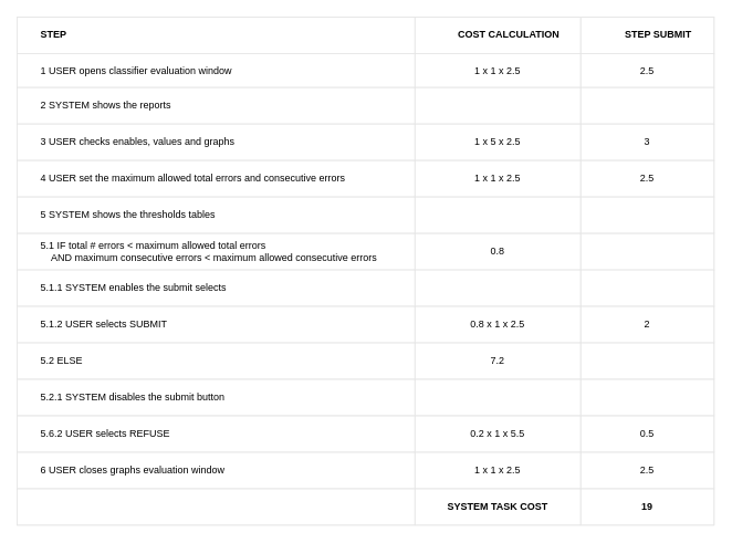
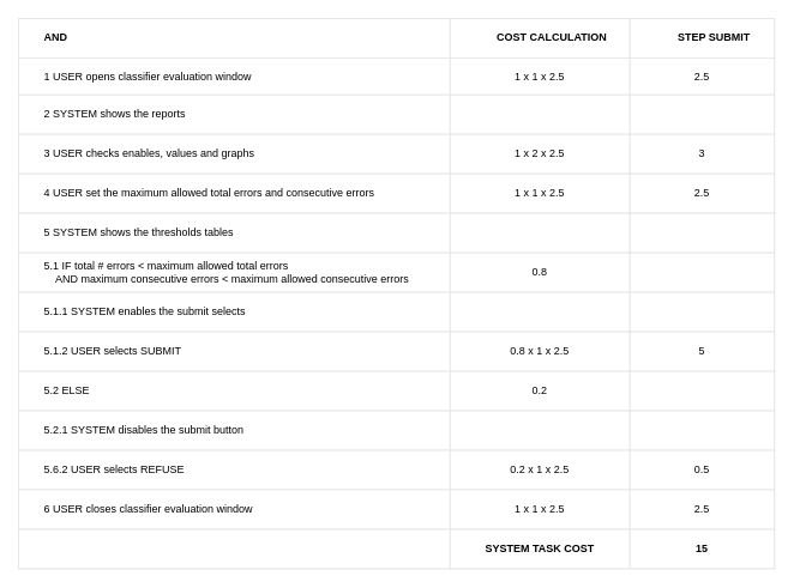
- <mxCell id="4" value="&lt;span style=&quot;white-space: pre;&quot;&gt;&#09;&lt;/span&gt;STEP" style="connectable=0;recursiveResize=0;strokeColor=inherit;fillColor=none;align=left;whiteSpace=wrap;html=1;fontStyle=1;labelPosition=center;verticalLabelPosition=middle;verticalAlign=middle;" parent="3" vertex="1"><mxGeometry width="480" height="44" as="geometry"><mxRectangle width="480" height="44" as="alternateBounds" /></mxGeometry></mxCell>
+ <mxCell id="4" value="&lt;span style=&quot;white-space: pre;&quot;&gt;&#09;&lt;/span&gt;AND" style="connectable=0;recursiveResize=0;strokeColor=inherit;fillColor=none;align=left;whiteSpace=wrap;html=1;fontStyle=1;labelPosition=center;verticalLabelPosition=middle;verticalAlign=middle;" parent="3" vertex="1"><mxGeometry width="480" height="44" as="geometry"><mxRectangle width="480" height="44" as="alternateBounds" /></mxGeometry></mxCell>
- <mxCell id="17" value="1 x 5 x 2.5" style="connectable=0;recursiveResize=0;strokeColor=inherit;fillColor=none;align=center;whiteSpace=wrap;html=1;" parent="15" vertex="1"><mxGeometry x="480" width="200" height="44" as="geometry"><mxRectangle width="200" height="44" as="alternateBounds" /></mxGeometry></mxCell>
+ <mxCell id="17" value="1 x 2 x 2.5" style="connectable=0;recursiveResize=0;strokeColor=inherit;fillColor=none;align=center;whiteSpace=wrap;html=1;" parent="15" vertex="1"><mxGeometry x="480" width="200" height="44" as="geometry"><mxRectangle width="200" height="44" as="alternateBounds" /></mxGeometry></mxCell>
- <mxCell id="38" value="2" style="connectable=0;recursiveResize=0;strokeColor=inherit;fillColor=none;align=center;whiteSpace=wrap;html=1;" parent="35" vertex="1"><mxGeometry x="680" width="161" height="44" as="geometry"><mxRectangle width="161" height="44" as="alternateBounds" /></mxGeometry></mxCell>
+ <mxCell id="38" value="5" style="connectable=0;recursiveResize=0;strokeColor=inherit;fillColor=none;align=center;whiteSpace=wrap;html=1;" parent="35" vertex="1"><mxGeometry x="680" width="161" height="44" as="geometry"><mxRectangle width="161" height="44" as="alternateBounds" /></mxGeometry></mxCell>
- <mxCell id="41" value="7.2" style="connectable=0;recursiveResize=0;strokeColor=inherit;fillColor=none;align=center;whiteSpace=wrap;html=1;" parent="39" vertex="1"><mxGeometry x="480" width="200" height="44" as="geometry"><mxRectangle width="200" height="44" as="alternateBounds" /></mxGeometry></mxCell>
+ <mxCell id="41" value="0.2" style="connectable=0;recursiveResize=0;strokeColor=inherit;fillColor=none;align=center;whiteSpace=wrap;html=1;" parent="39" vertex="1"><mxGeometry x="480" width="200" height="44" as="geometry"><mxRectangle width="200" height="44" as="alternateBounds" /></mxGeometry></mxCell>
- <mxCell id="49" value="&lt;span style=&quot;&quot;&gt;&lt;span style=&quot;white-space: pre;&quot;&gt;0.2&lt;/span&gt;&lt;/span&gt;&amp;nbsp;x 1 x 5.5" style="connectable=0;recursiveResize=0;strokeColor=inherit;fillColor=none;align=center;whiteSpace=wrap;html=1;" parent="47" vertex="1"><mxGeometry x="480" width="200" height="44" as="geometry"><mxRectangle width="200" height="44" as="alternateBounds" /></mxGeometry></mxCell>
+ <mxCell id="49" value="&lt;span style=&quot;&quot;&gt;&lt;span style=&quot;white-space: pre;&quot;&gt;0.2&lt;/span&gt;&lt;/span&gt;&amp;nbsp;x 1 x 2.5" style="connectable=0;recursiveResize=0;strokeColor=inherit;fillColor=none;align=center;whiteSpace=wrap;html=1;" parent="47" vertex="1"><mxGeometry x="480" width="200" height="44" as="geometry"><mxRectangle width="200" height="44" as="alternateBounds" /></mxGeometry></mxCell>
- <mxCell id="52" value="&lt;span style=&quot;white-space: pre;&quot;&gt;&#09;&lt;/span&gt;6&amp;nbsp;USER closes graphs evaluation window&amp;nbsp;" style="connectable=0;recursiveResize=0;strokeColor=inherit;fillColor=none;align=left;whiteSpace=wrap;html=1;labelPosition=center;verticalLabelPosition=middle;verticalAlign=middle;" parent="51" vertex="1"><mxGeometry width="480" height="44" as="geometry"><mxRectangle width="480" height="44" as="alternateBounds" /></mxGeometry></mxCell>
+ <mxCell id="52" value="&lt;span style=&quot;white-space: pre;&quot;&gt;&#09;&lt;/span&gt;6&amp;nbsp;USER closes classifier evaluation window&amp;nbsp;" style="connectable=0;recursiveResize=0;strokeColor=inherit;fillColor=none;align=left;whiteSpace=wrap;html=1;labelPosition=center;verticalLabelPosition=middle;verticalAlign=middle;" parent="51" vertex="1"><mxGeometry width="480" height="44" as="geometry"><mxRectangle width="480" height="44" as="alternateBounds" /></mxGeometry></mxCell>
- <mxCell id="58" value="19" style="connectable=0;recursiveResize=0;strokeColor=inherit;fillColor=none;align=center;whiteSpace=wrap;html=1;fontStyle=1" parent="55" vertex="1"><mxGeometry x="680" width="161" height="44" as="geometry"><mxRectangle width="161" height="44" as="alternateBounds" /></mxGeometry></mxCell>
+ <mxCell id="58" value="15" style="connectable=0;recursiveResize=0;strokeColor=inherit;fillColor=none;align=center;whiteSpace=wrap;html=1;fontStyle=1" parent="55" vertex="1"><mxGeometry x="680" width="161" height="44" as="geometry"><mxRectangle width="161" height="44" as="alternateBounds" /></mxGeometry></mxCell>
